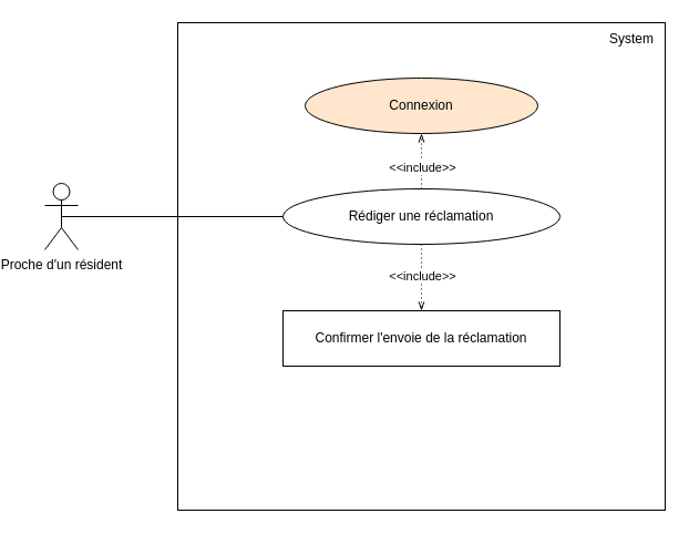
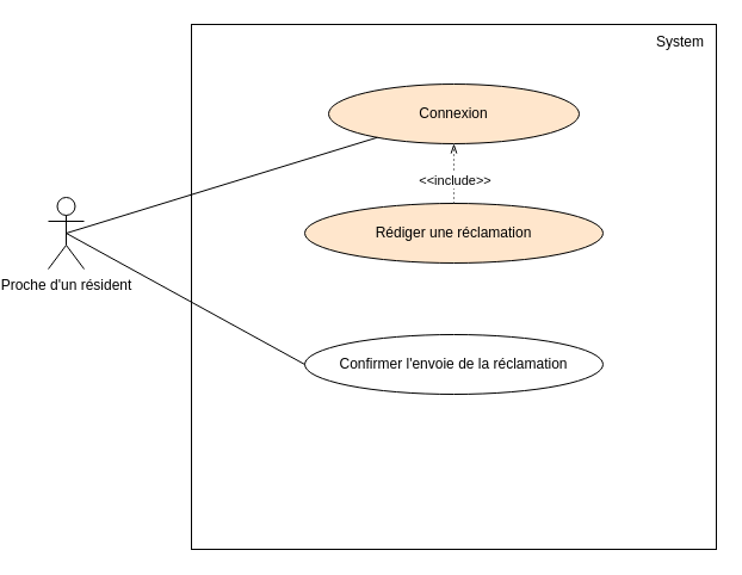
- <mxCell id="12" value="" style="endArrow=none;html=1;rounded=0;strokeWidth=1;exitX=0.5;exitY=0.5;exitDx=0;exitDy=0;exitPerimeter=0;entryX=0;entryY=0.5;entryDx=0;entryDy=0;" parent="1" source="4" target="5" edge="1"><mxGeometry width="50" height="50" relative="1" as="geometry"><mxPoint x="280" y="260" as="sourcePoint" /><mxPoint x="330" y="210" as="targetPoint" /></mxGeometry></mxCell>
+ <mxCell id="12" value="" style="endArrow=none;html=1;rounded=0;strokeWidth=1;exitX=0.5;exitY=0.5;exitDx=0;exitDy=0;exitPerimeter=0;" parent="1" source="4" target="6" edge="1"><mxGeometry width="50" height="50" relative="1" as="geometry"><mxPoint x="280" y="260" as="sourcePoint" /><mxPoint x="330" y="210" as="targetPoint" /></mxGeometry></mxCell>
- <mxCell id="5" value="Rédiger une réclamation" style="ellipse;whiteSpace=wrap;html=1;" parent="1" vertex="1"><mxGeometry x="235" y="170" width="250" height="50" as="geometry" /></mxCell>
+ <mxCell id="5" value="Rédiger une réclamation" style="ellipse;whiteSpace=wrap;html=1;fillColor=#ffe6cc;" parent="1" vertex="1"><mxGeometry x="235" y="170" width="250" height="50" as="geometry" /></mxCell>
- <mxCell id="10" value="" style="endArrow=openThin;dashed=1;html=1;dashPattern=1 3;strokeWidth=1;rounded=0;exitX=0.5;exitY=1;exitDx=0;exitDy=0;entryX=0.5;entryY=0;entryDx=0;entryDy=0;endFill=0;" parent="1" source="5" target="9" edge="1"><mxGeometry width="50" height="50" relative="1" as="geometry"><mxPoint x="370" y="180" as="sourcePoint" /><mxPoint x="370" y="130" as="targetPoint" /></mxGeometry></mxCell>
- <mxCell id="11" value="&amp;lt;&amp;lt;include&amp;gt;&amp;gt;" style="edgeLabel;html=1;align=center;verticalAlign=middle;resizable=0;points=[];" parent="10" vertex="1" connectable="0"><mxGeometry x="0.16" relative="1" as="geometry"><mxPoint y="-7" as="offset" /></mxGeometry></mxCell>
+ <mxCell id="13" value="" style="endArrow=none;html=1;rounded=0;strokeWidth=1;exitX=0.5;exitY=0.5;exitDx=0;exitDy=0;exitPerimeter=0;entryX=0;entryY=0.5;entryDx=0;entryDy=0;" parent="1" source="4" target="9" edge="1"><mxGeometry width="50" height="50" relative="1" as="geometry"><mxPoint x="280" y="260" as="sourcePoint" /><mxPoint x="330" y="210" as="targetPoint" /></mxGeometry></mxCell>
- <mxCell id="9" value="Confirmer l'envoie de la réclamation" style="whiteSpace=wrap;html=1;rounded=0;" parent="1" vertex="1"><mxGeometry x="235" y="280" width="250" height="50" as="geometry" /></mxCell>
+ <mxCell id="9" value="Confirmer l'envoie de la réclamation" style="ellipse;whiteSpace=wrap;html=1;" parent="1" vertex="1"><mxGeometry x="235" y="280" width="250" height="50" as="geometry" /></mxCell>
